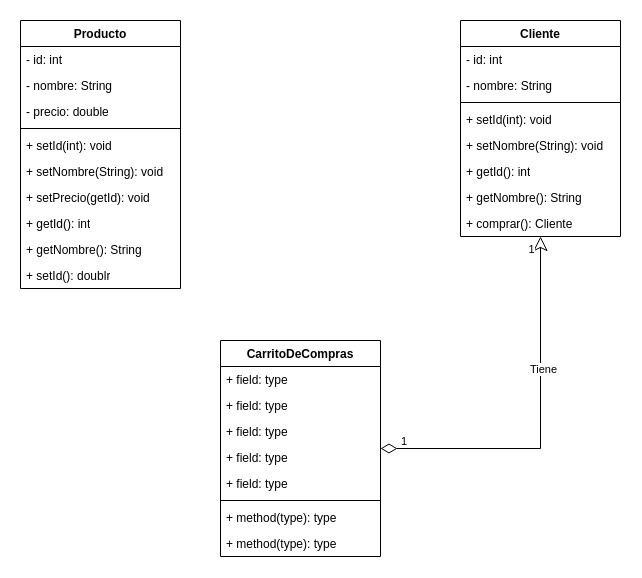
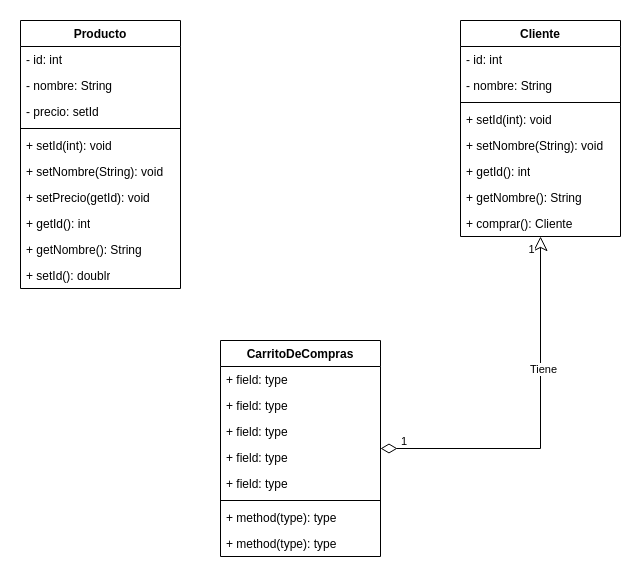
- <mxCell id="5" value="- precio: double" style="text;strokeColor=none;fillColor=none;align=left;verticalAlign=top;spacingLeft=4;spacingRight=4;overflow=hidden;rotatable=0;points=[[0,0.5],[1,0.5]];portConstraint=eastwest;whiteSpace=wrap;html=1;" vertex="1" parent="2"><mxGeometry y="78" width="160" height="26" as="geometry" /></mxCell>
+ <mxCell id="5" value="- precio: setId" style="text;strokeColor=none;fillColor=none;align=left;verticalAlign=top;spacingLeft=4;spacingRight=4;overflow=hidden;rotatable=0;points=[[0,0.5],[1,0.5]];portConstraint=eastwest;whiteSpace=wrap;html=1;" vertex="1" parent="2"><mxGeometry y="78" width="160" height="26" as="geometry" /></mxCell>
